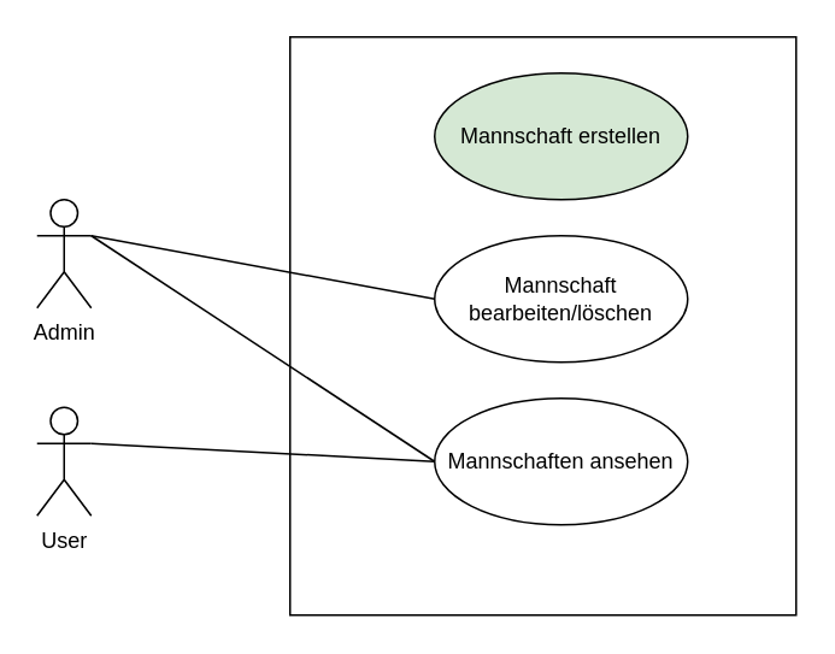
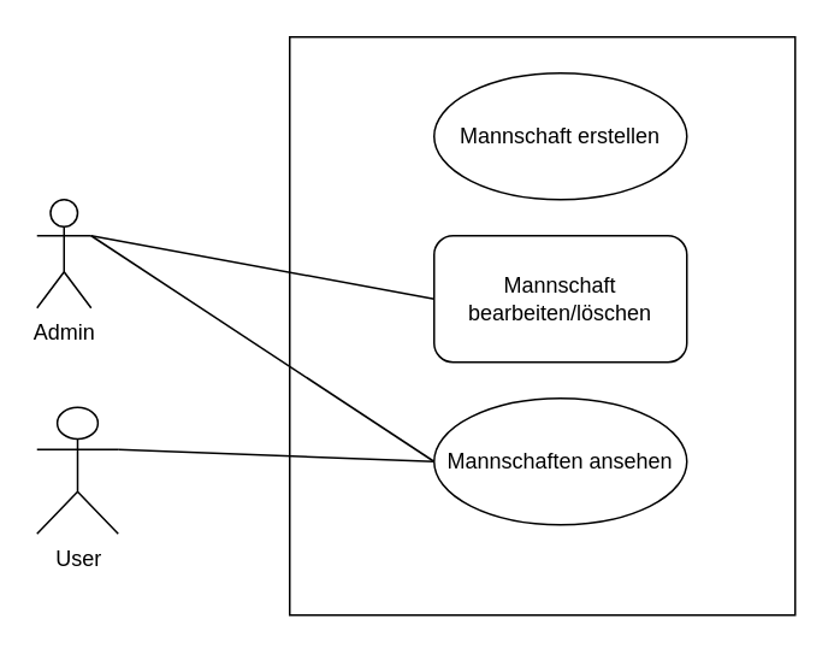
- <mxCell id="3" value="Mannschaft erstellen" style="ellipse;whiteSpace=wrap;html=1;fillColor=#d5e8d4;" vertex="1" parent="1"><mxGeometry x="240" y="40" width="140" height="70" as="geometry" /></mxCell>
+ <mxCell id="3" value="Mannschaft erstellen" style="ellipse;whiteSpace=wrap;html=1;" vertex="1" parent="1"><mxGeometry x="240" y="40" width="140" height="70" as="geometry" /></mxCell>
- <mxCell id="4" value="Mannschaft bearbeiten/löschen" style="ellipse;whiteSpace=wrap;html=1;" vertex="1" parent="1"><mxGeometry x="240" y="130" width="140" height="70" as="geometry" /></mxCell>
+ <mxCell id="4" value="Mannschaft bearbeiten/löschen" style="whiteSpace=wrap;html=1;rounded=1;" vertex="1" parent="1"><mxGeometry x="240" y="130" width="140" height="70" as="geometry" /></mxCell>
- <mxCell id="6" value="User" style="shape=umlActor;verticalLabelPosition=bottom;verticalAlign=top;html=1;outlineConnect=0;" vertex="1" parent="1"><mxGeometry x="20" y="225" width="30" height="60" as="geometry" /></mxCell>
+ <mxCell id="6" value="User" style="shape=umlActor;verticalLabelPosition=bottom;verticalAlign=top;html=1;outlineConnect=0;" vertex="1" parent="1"><mxGeometry x="20" y="225" width="45" height="70" as="geometry" /></mxCell>
